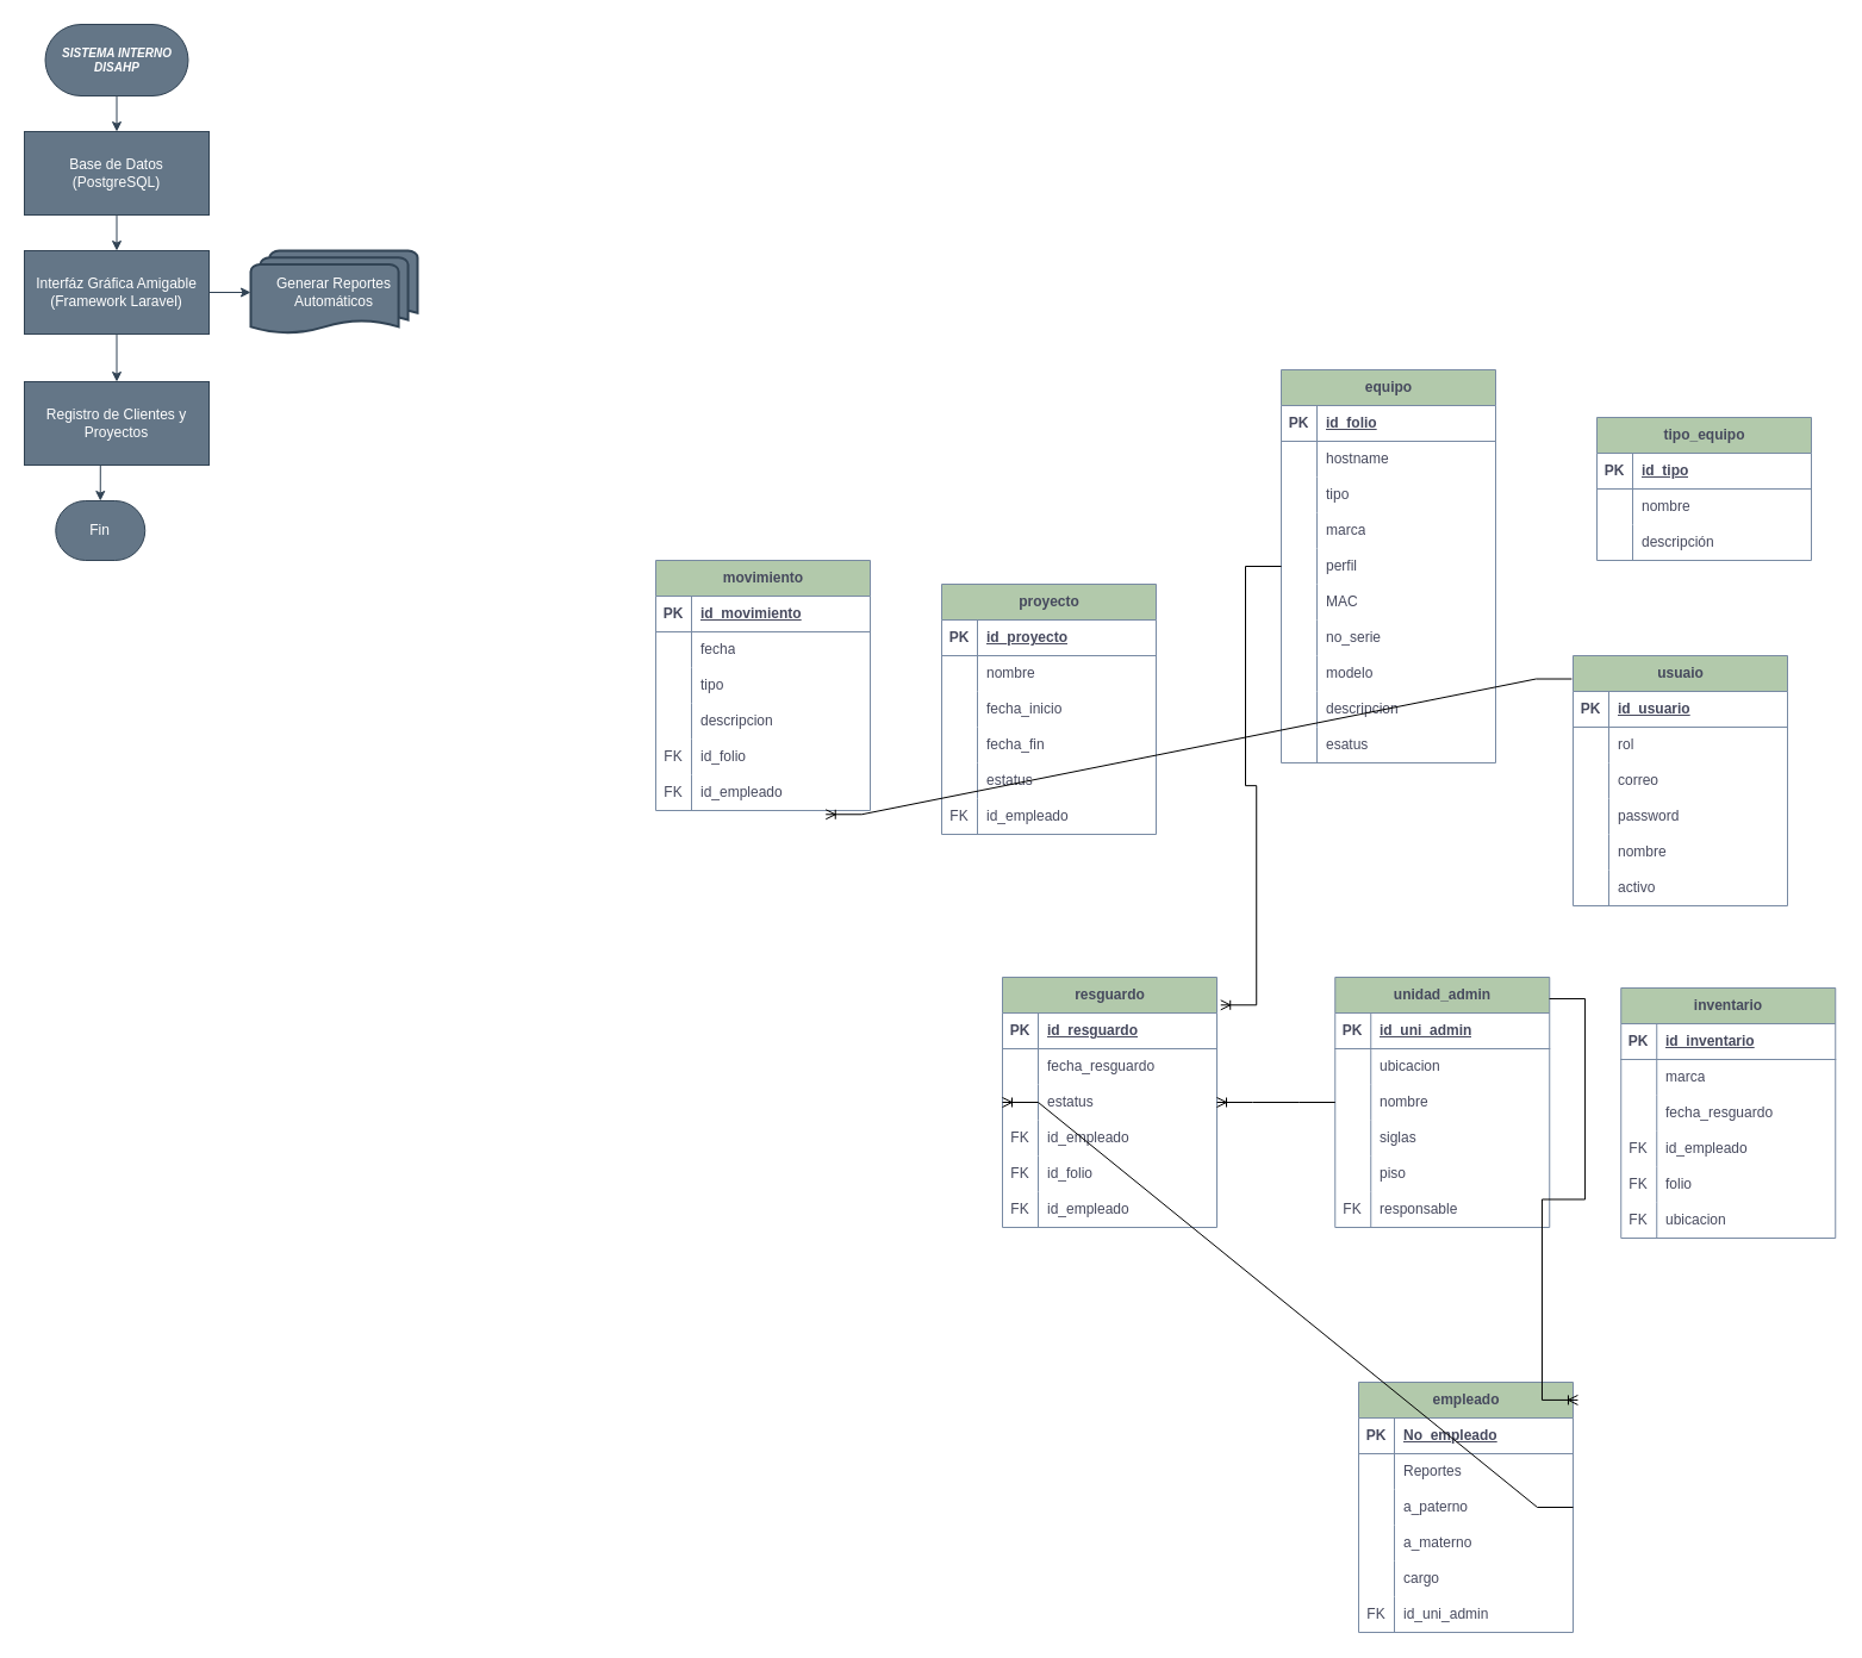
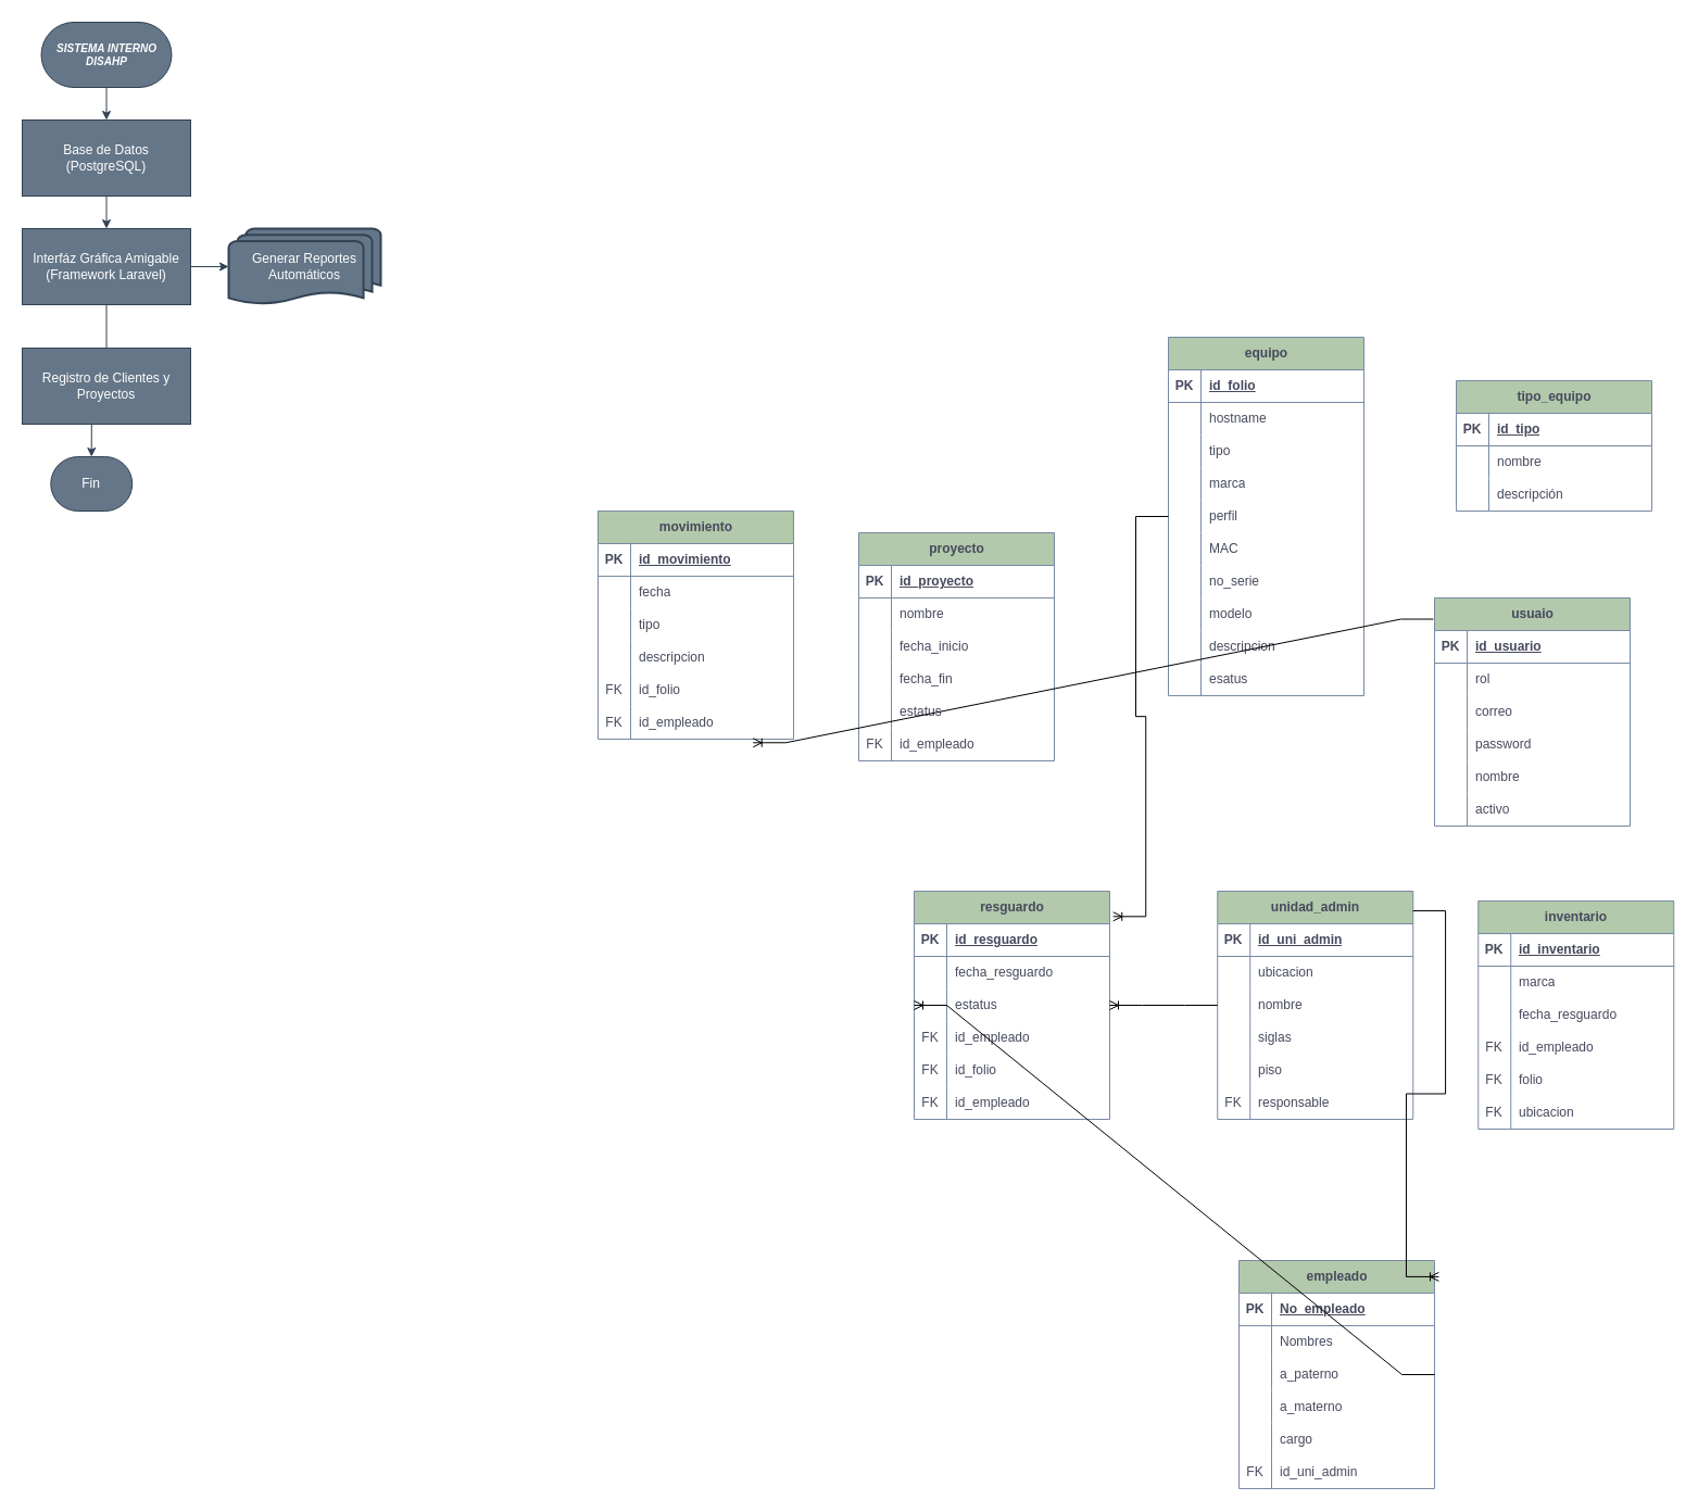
- <mxCell id="6" style="edgeStyle=orthogonalEdgeStyle;rounded=0;orthogonalLoop=1;jettySize=auto;html=1;exitX=0.5;exitY=1;exitDx=0;exitDy=0;entryX=0.5;entryY=0;entryDx=0;entryDy=0;strokeColor=#314354;fontColor=#46495D;fillColor=#647687;" edge="1" parent="1" source="7" target="9"><mxGeometry relative="1" as="geometry" /></mxCell>
+ <mxCell id="6" style="edgeStyle=orthogonalEdgeStyle;rounded=0;orthogonalLoop=1;jettySize=auto;html=1;exitX=0.5;exitY=1;exitDx=0;exitDy=0;entryX=0.5;entryY=0;entryDx=0;entryDy=0;strokeColor=#314354;fontColor=#46495D;fillColor=#647687;endArrow=none;" edge="1" parent="1" source="7" target="9"><mxGeometry relative="1" as="geometry" /></mxCell>
- <mxCell id="56" value="Reportes" style="shape=partialRectangle;connectable=0;fillColor=none;top=0;left=0;bottom=0;right=0;align=left;spacingLeft=6;overflow=hidden;whiteSpace=wrap;html=1;labelBackgroundColor=none;strokeColor=#788AA3;fontColor=#46495D;" vertex="1" parent="54"><mxGeometry x="30" width="150" height="30" as="geometry"><mxRectangle width="150" height="30" as="alternateBounds" /></mxGeometry></mxCell>
+ <mxCell id="56" value="Nombres" style="shape=partialRectangle;connectable=0;fillColor=none;top=0;left=0;bottom=0;right=0;align=left;spacingLeft=6;overflow=hidden;whiteSpace=wrap;html=1;labelBackgroundColor=none;strokeColor=#788AA3;fontColor=#46495D;" vertex="1" parent="54"><mxGeometry x="30" width="150" height="30" as="geometry"><mxRectangle width="150" height="30" as="alternateBounds" /></mxGeometry></mxCell>
